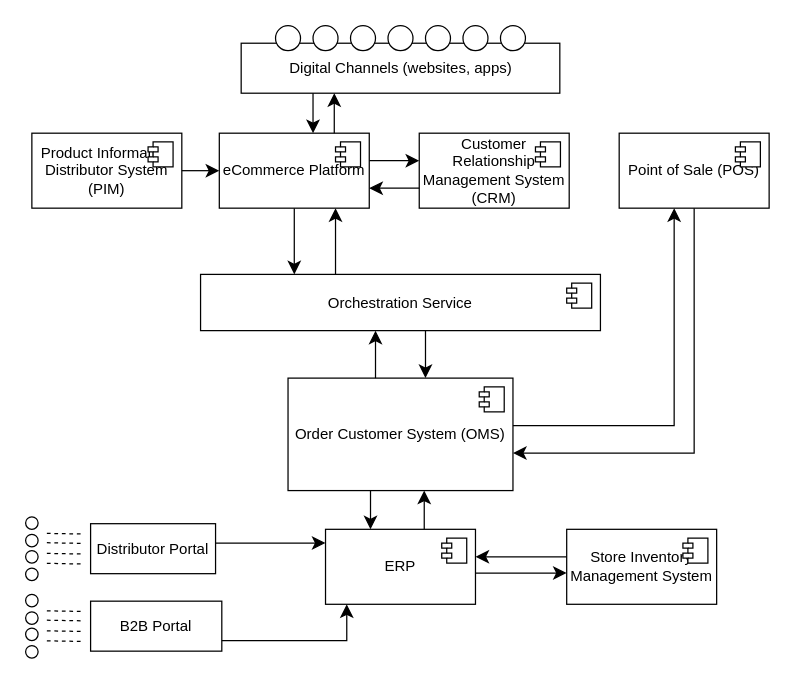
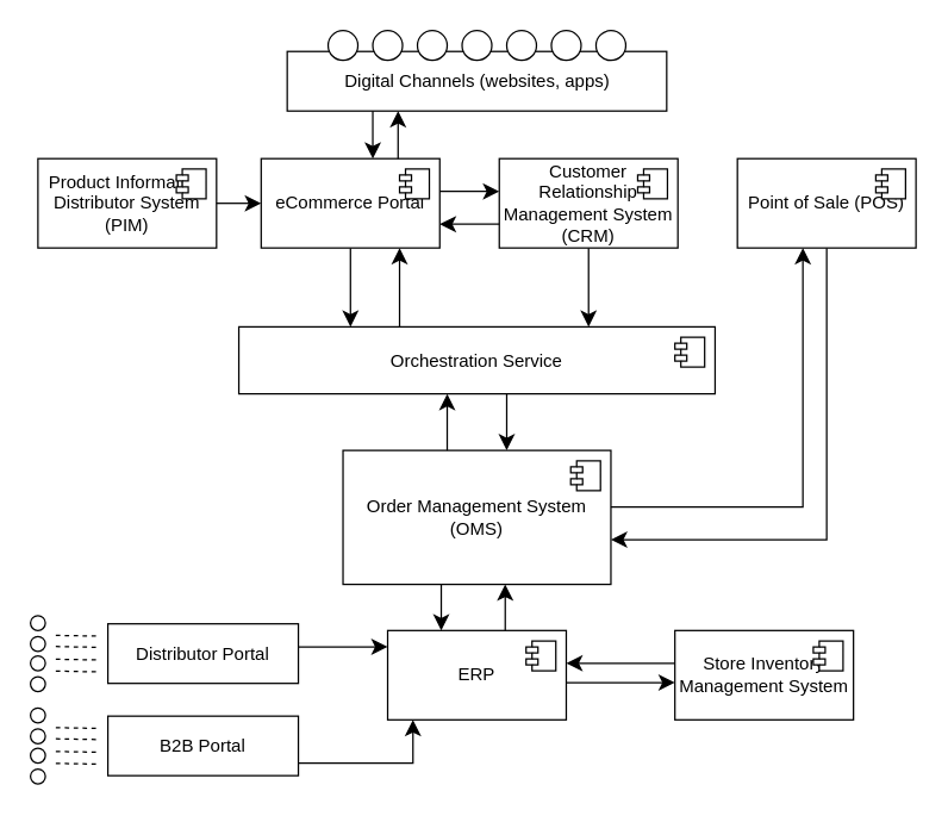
- <mxCell id="59" value="eCommerce Platform" style="html=1;dropTarget=0;whiteSpace=wrap;" vertex="1" parent="1"><mxGeometry x="175" y="106" width="120" height="60" as="geometry" /></mxCell>
+ <mxCell id="59" value="eCommerce Portal" style="html=1;dropTarget=0;whiteSpace=wrap;" vertex="1" parent="1"><mxGeometry x="175" y="106" width="120" height="60" as="geometry" /></mxCell>
+ <mxCell id="47" value="" style="edgeStyle=elbowEdgeStyle;elbow=vertical;endArrow=classic;html=1;curved=0;rounded=0;endSize=8;startSize=8;" edge="1" parent="1" source="57" target="4"><mxGeometry width="50" height="50" relative="1" as="geometry"><mxPoint x="245" y="176" as="sourcePoint" /><mxPoint x="330" y="229" as="targetPoint" /><Array as="points"><mxPoint x="370" y="239" /></Array></mxGeometry></mxCell>
- <mxCell id="2" value="Order Customer System (OMS)" style="html=1;dropTarget=0;whiteSpace=wrap;" vertex="1" parent="1"><mxGeometry x="230" y="302" width="180" height="90" as="geometry" /></mxCell>
+ <mxCell id="2" value="Order Management System (OMS)" style="html=1;dropTarget=0;whiteSpace=wrap;" vertex="1" parent="1"><mxGeometry x="230" y="302" width="180" height="90" as="geometry" /></mxCell>
- <mxCell id="17" value="Distributor Portal" style="html=1;whiteSpace=wrap;" vertex="1" parent="16"><mxGeometry x="52" y="5.5" width="100" height="40" as="geometry" /></mxCell>
+ <mxCell id="17" value="Distributor Portal" style="html=1;whiteSpace=wrap;" vertex="1" parent="16"><mxGeometry x="52" y="5.5" width="128" height="40" as="geometry" /></mxCell>
- <mxCell id="29" value="B2B Portal" style="html=1;whiteSpace=wrap;" vertex="1" parent="28"><mxGeometry x="52" y="5.5" width="105" height="40" as="geometry" /></mxCell>
+ <mxCell id="29" value="B2B Portal" style="html=1;whiteSpace=wrap;" vertex="1" parent="28"><mxGeometry x="52" y="5.5" width="128" height="40" as="geometry" /></mxCell>
